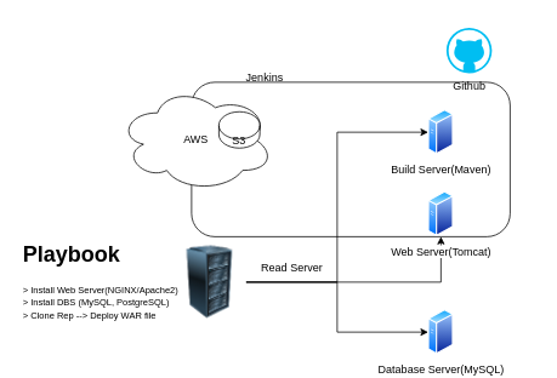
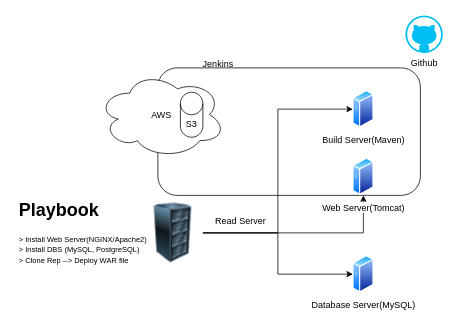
- <mxCell id="14" value="Github" style="verticalLabelPosition=bottom;html=1;verticalAlign=top;align=center;strokeColor=none;fillColor=#00BEF2;shape=mxgraph.azure.github_code;pointerEvents=1;" vertex="1" parent="1"><mxGeometry x="490" y="30" width="50" height="50" as="geometry" /></mxCell>
+ <mxCell id="14" value="Github" style="verticalLabelPosition=bottom;html=1;verticalAlign=top;align=center;strokeColor=none;fillColor=#00BEF2;shape=mxgraph.azure.github_code;pointerEvents=1;" vertex="1" parent="1"><mxGeometry x="540" y="20" width="50" height="50" as="geometry" /></mxCell>
- <mxCell id="13" value="S3" style="shape=cylinder3;whiteSpace=wrap;html=1;boundedLbl=1;backgroundOutline=1;size=15;" vertex="1" parent="1"><mxGeometry x="240" y="122.5" width="45" height="40" as="geometry" /></mxCell>
+ <mxCell id="13" value="S3" style="shape=cylinder3;whiteSpace=wrap;html=1;boundedLbl=1;backgroundOutline=1;size=15;" vertex="1" parent="1"><mxGeometry x="240" y="122.5" width="30" height="60" as="geometry" /></mxCell>
